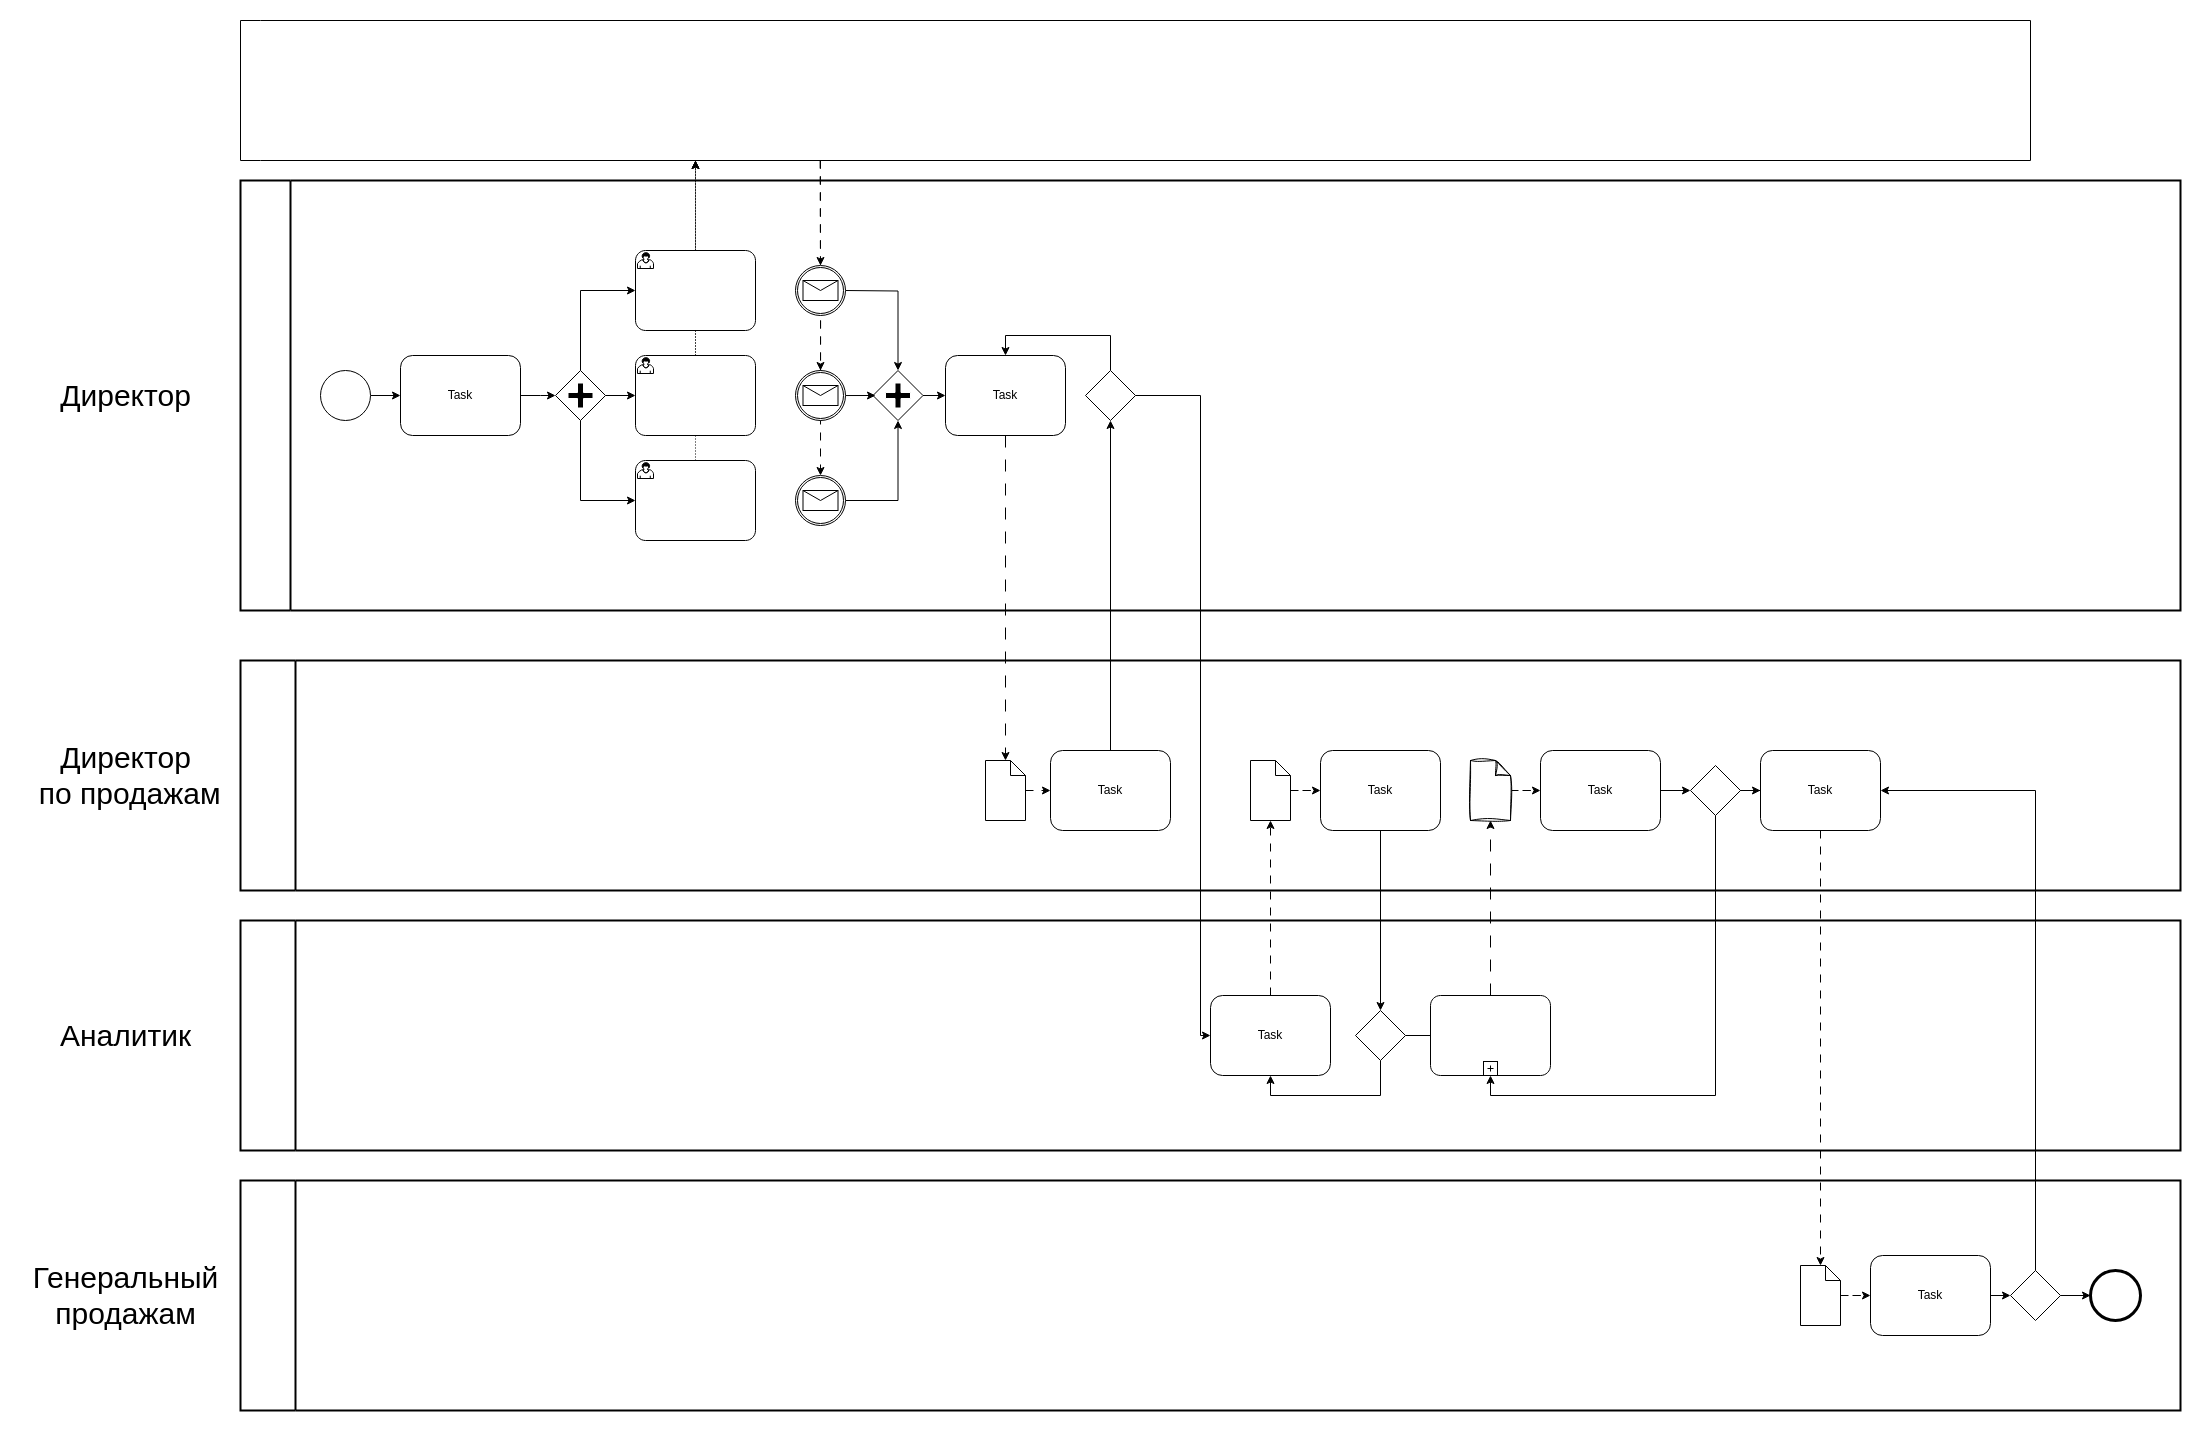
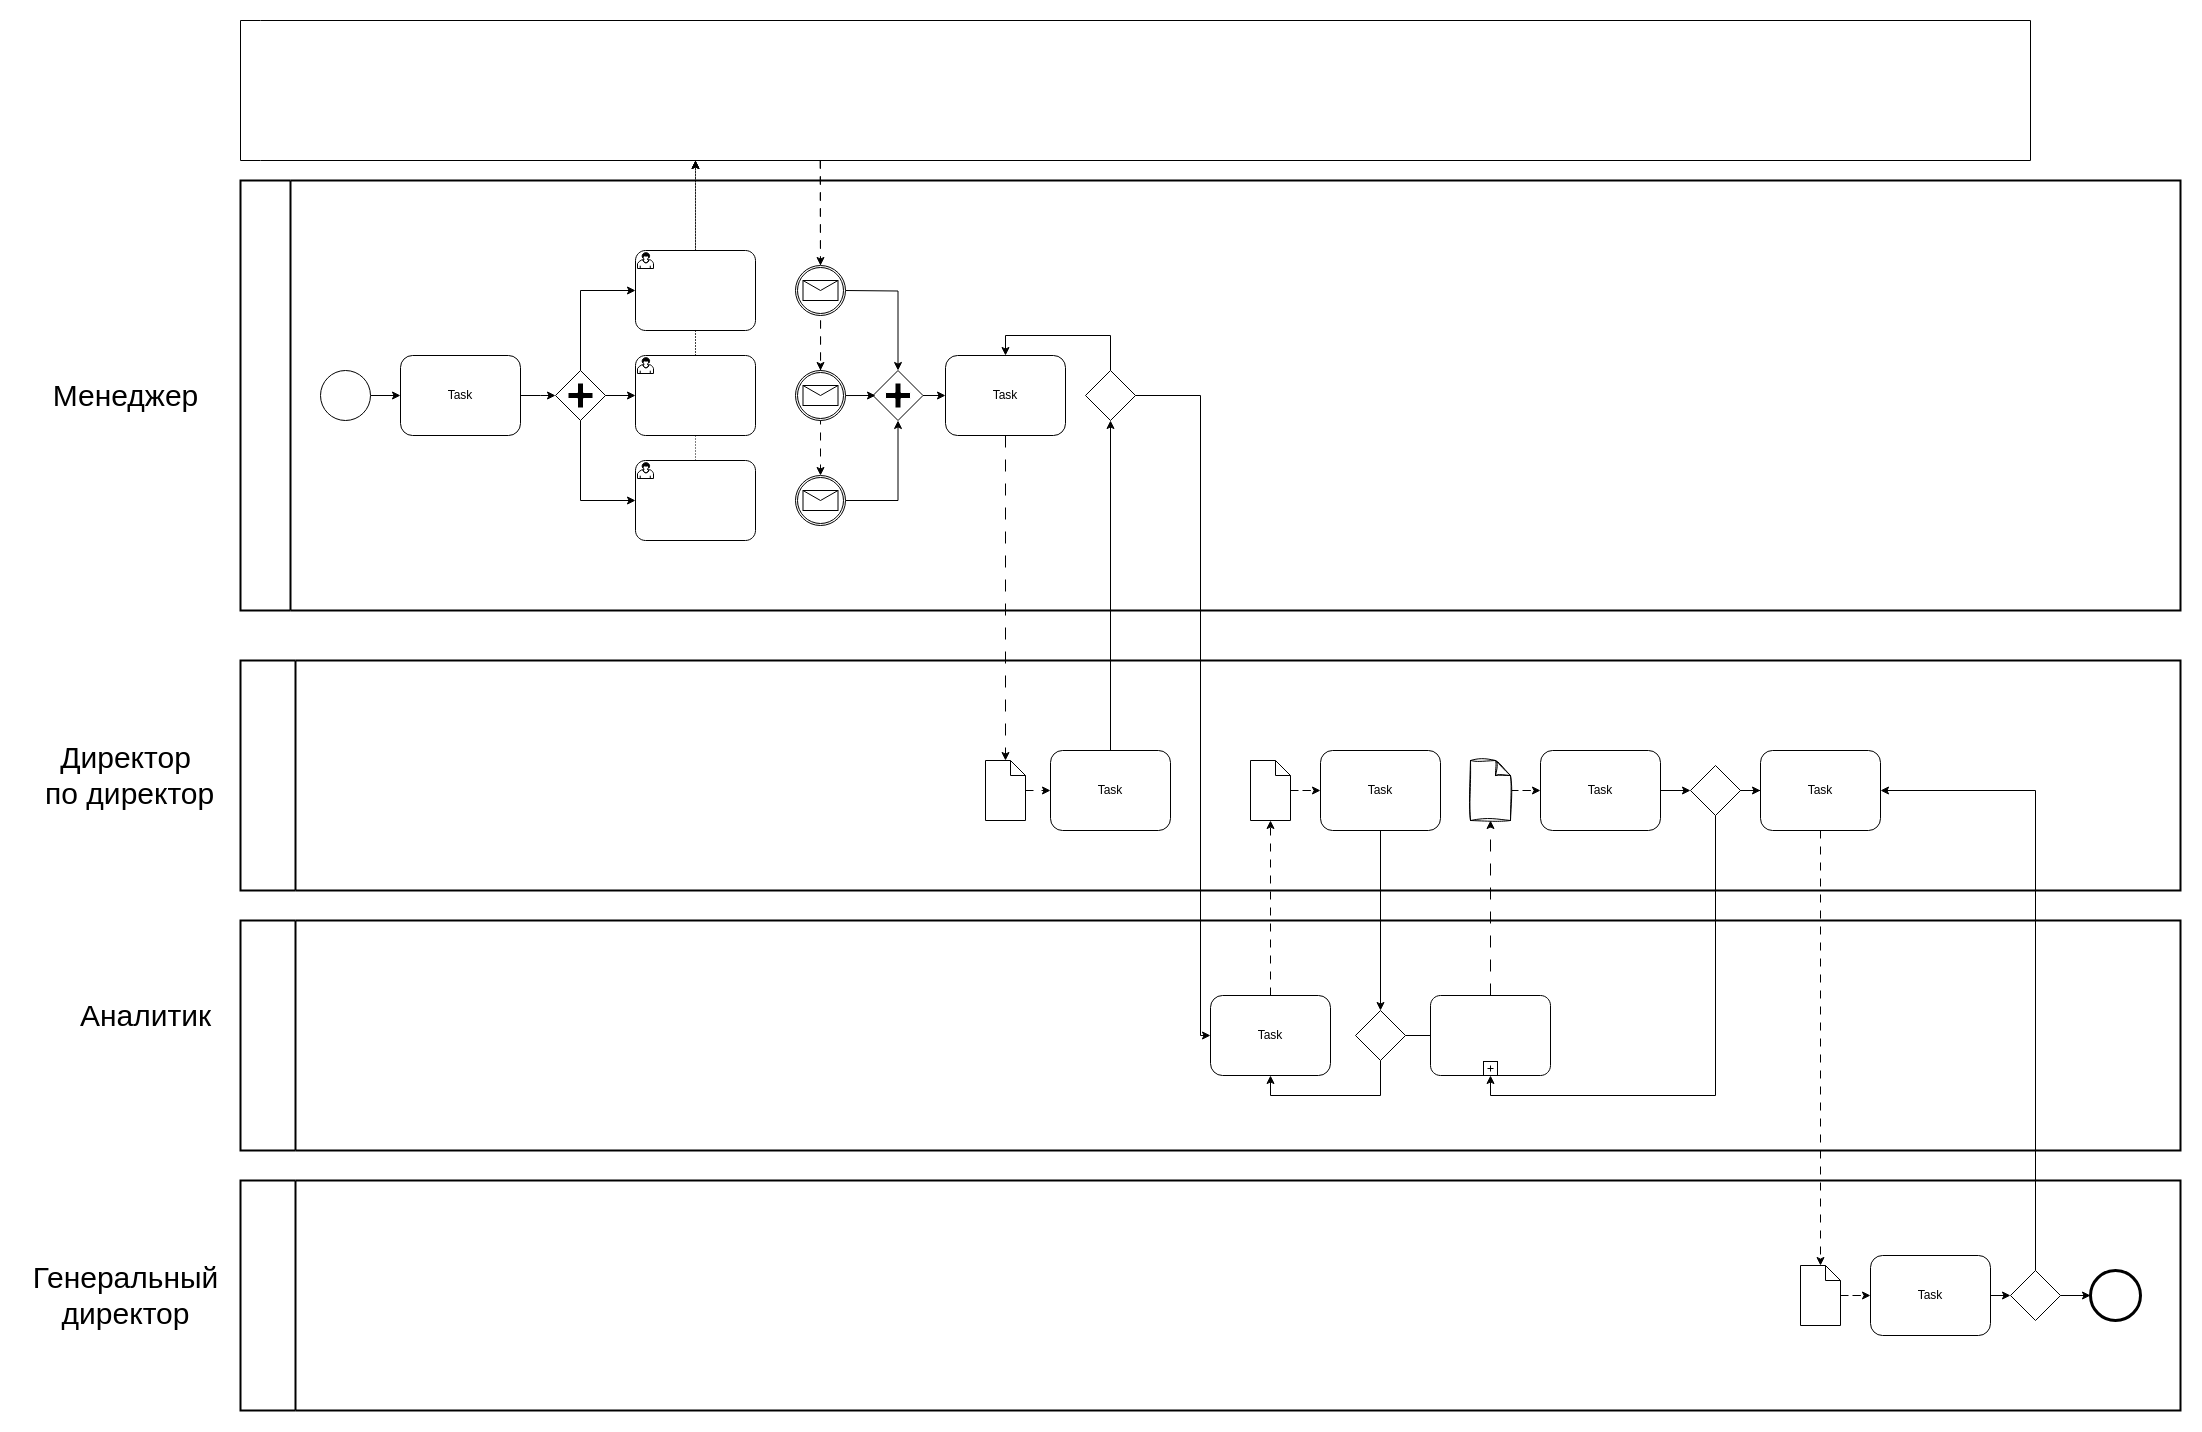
- <mxCell id="66" value="&lt;font style=&quot;font-size: 30px;&quot;&gt;Директор&lt;/font&gt;" style="text;html=1;align=center;verticalAlign=middle;resizable=0;points=[];autosize=1;strokeColor=none;fillColor=none;" vertex="1" parent="1"><mxGeometry x="40" y="370" width="170" height="50" as="geometry" /></mxCell>
+ <mxCell id="66" value="&lt;font style=&quot;font-size: 30px;&quot;&gt;Менеджер&lt;/font&gt;" style="text;html=1;align=center;verticalAlign=middle;resizable=0;points=[];autosize=1;strokeColor=none;fillColor=none;" vertex="1" parent="1"><mxGeometry x="40" y="370" width="170" height="50" as="geometry" /></mxCell>
- <mxCell id="67" value="&lt;font style=&quot;font-size: 30px;&quot;&gt;Директор&lt;/font&gt;&lt;div&gt;&lt;font style=&quot;font-size: 30px;&quot;&gt;&amp;nbsp;по продажам&lt;/font&gt;&lt;/div&gt;" style="text;html=1;align=center;verticalAlign=middle;resizable=0;points=[];autosize=1;strokeColor=none;fillColor=none;" vertex="1" parent="1"><mxGeometry x="20" y="730" width="210" height="90" as="geometry" /></mxCell>
+ <mxCell id="67" value="&lt;font style=&quot;font-size: 30px;&quot;&gt;Директор&lt;/font&gt;&lt;div&gt;&lt;font style=&quot;font-size: 30px;&quot;&gt;&amp;nbsp;по директор&lt;/font&gt;&lt;/div&gt;" style="text;html=1;align=center;verticalAlign=middle;resizable=0;points=[];autosize=1;strokeColor=none;fillColor=none;" vertex="1" parent="1"><mxGeometry x="20" y="730" width="210" height="90" as="geometry" /></mxCell>
- <mxCell id="65" value="&lt;font style=&quot;font-size: 30px;&quot;&gt;Аналитик&lt;/font&gt;" style="text;html=1;align=center;verticalAlign=middle;resizable=0;points=[];autosize=1;strokeColor=none;fillColor=none;" vertex="1" parent="1"><mxGeometry x="50" y="1010" width="150" height="50" as="geometry" /></mxCell>
+ <mxCell id="65" value="&lt;font style=&quot;font-size: 30px;&quot;&gt;Аналитик&lt;/font&gt;" style="text;html=1;align=center;verticalAlign=middle;resizable=0;points=[];autosize=1;strokeColor=none;fillColor=none;" vertex="1" parent="1"><mxGeometry x="70" y="990" width="150" height="50" as="geometry" /></mxCell>
- <mxCell id="68" value="&lt;span style=&quot;font-size: 30px;&quot;&gt;Генеральный&lt;/span&gt;&lt;div&gt;&lt;span style=&quot;font-size: 30px;&quot;&gt;продажам&lt;/span&gt;&lt;/div&gt;" style="text;html=1;align=center;verticalAlign=middle;resizable=0;points=[];autosize=1;strokeColor=none;fillColor=none;" vertex="1" parent="1"><mxGeometry x="20" y="1250" width="210" height="90" as="geometry" /></mxCell>
+ <mxCell id="68" value="&lt;span style=&quot;font-size: 30px;&quot;&gt;Генеральный&lt;/span&gt;&lt;div&gt;&lt;span style=&quot;font-size: 30px;&quot;&gt;директор&lt;/span&gt;&lt;/div&gt;" style="text;html=1;align=center;verticalAlign=middle;resizable=0;points=[];autosize=1;strokeColor=none;fillColor=none;" vertex="1" parent="1"><mxGeometry x="20" y="1250" width="210" height="90" as="geometry" /></mxCell>
